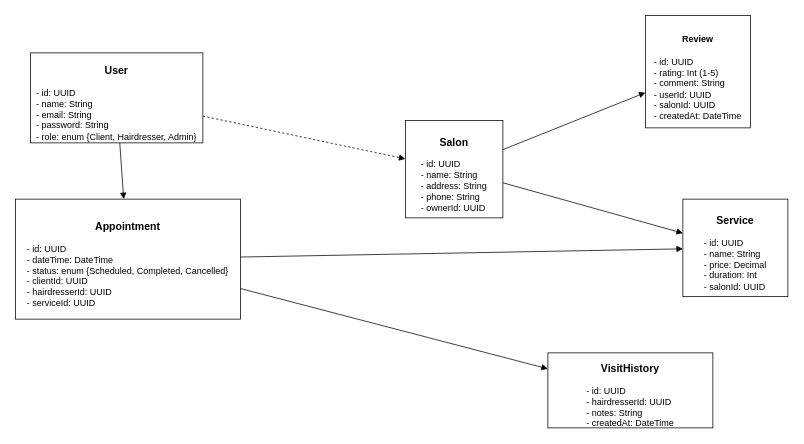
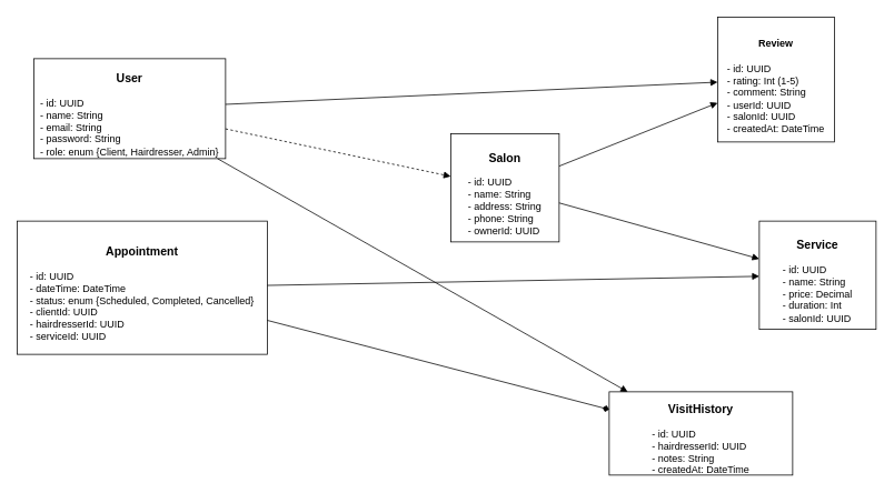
+ <mxCell id="13" style="endArrow=block;" edge="1" parent="1" source="2" target="7"><mxGeometry relative="1" as="geometry" /></mxCell>
- <mxCell id="8" style="endArrow=block;" edge="1" parent="1" source="2" target="5"><mxGeometry relative="1" as="geometry" /></mxCell>
+ <mxCell id="8" style="endArrow=block;" edge="1" parent="1" source="2" target="6"><mxGeometry relative="1" as="geometry" /></mxCell>
- <mxCell id="12" style="endArrow=block;" edge="1" parent="1" source="5" target="6"><mxGeometry relative="1" as="geometry" /></mxCell>
+ <mxCell id="12" style="endArrow=diamond;" edge="1" parent="1" source="5" target="6"><mxGeometry relative="1" as="geometry" /></mxCell>
